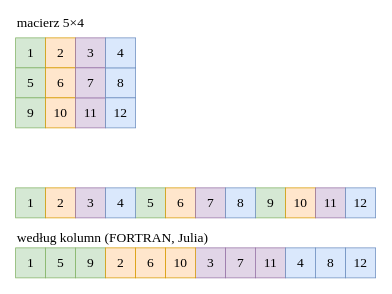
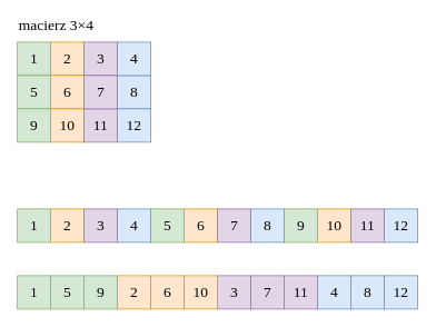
- <mxCell id="39" value="macierz 5&lt;span style=&quot;font-family: &amp;#34;iosevka term slab&amp;#34;&quot;&gt;×&lt;/span&gt;&lt;span&gt;4&lt;/span&gt;" style="text;html=1;strokeColor=none;fillColor=none;align=left;verticalAlign=middle;whiteSpace=wrap;rounded=0;fontFamily=Nunito;fontSize=18;" parent="1" vertex="1"><mxGeometry x="20" y="20" width="250" height="20" as="geometry" /></mxCell>
+ <mxCell id="39" value="macierz 3&lt;span style=&quot;font-family: &amp;#34;iosevka term slab&amp;#34;&quot;&gt;×&lt;/span&gt;&lt;span&gt;4&lt;/span&gt;" style="text;html=1;strokeColor=none;fillColor=none;align=left;verticalAlign=middle;whiteSpace=wrap;rounded=0;fontFamily=Nunito;fontSize=18;" parent="1" vertex="1"><mxGeometry x="20" y="20" width="250" height="20" as="geometry" /></mxCell>
- <mxCell id="38" value="według kolumn (FORTRAN, Julia)" style="text;html=1;strokeColor=none;fillColor=none;align=left;verticalAlign=middle;whiteSpace=wrap;rounded=0;fontFamily=Nunito;fontSize=18;" parent="1" vertex="1"><mxGeometry x="20" y="306" width="270" height="20" as="geometry" /></mxCell>
